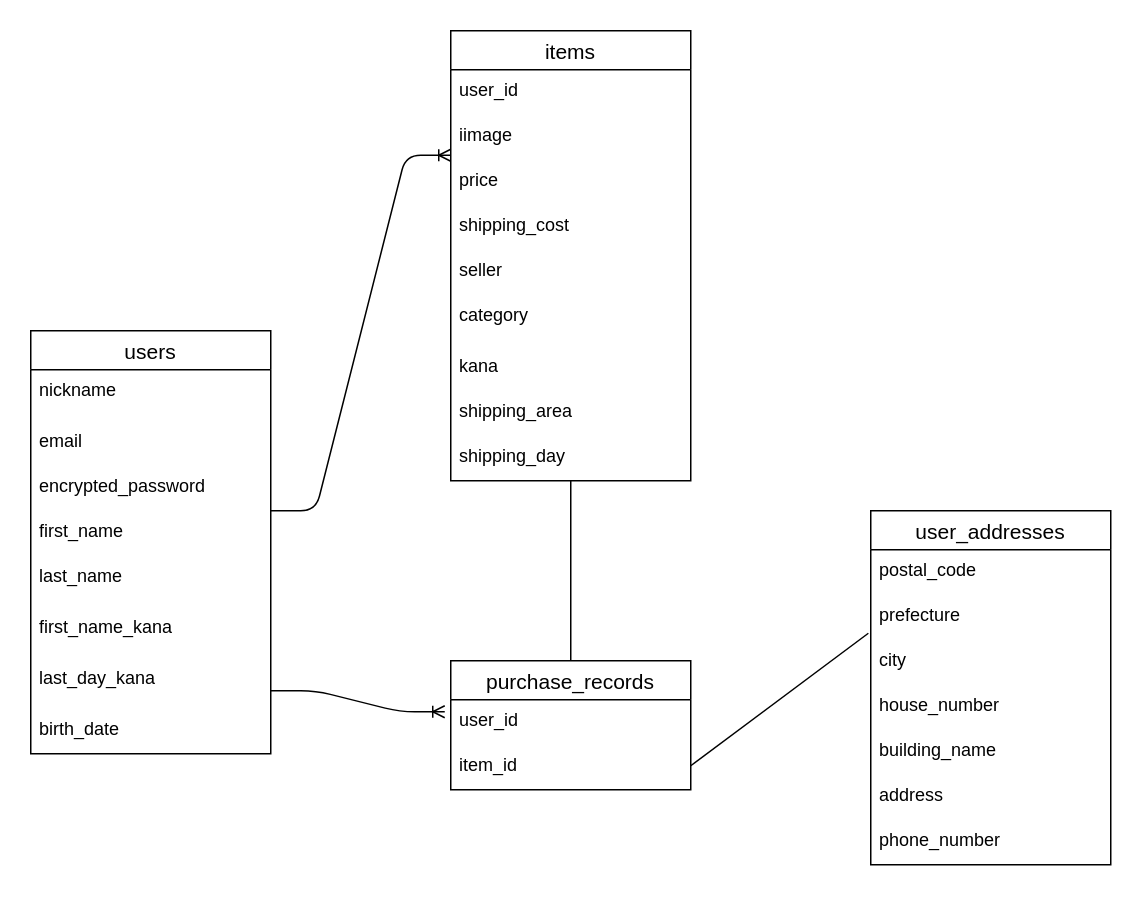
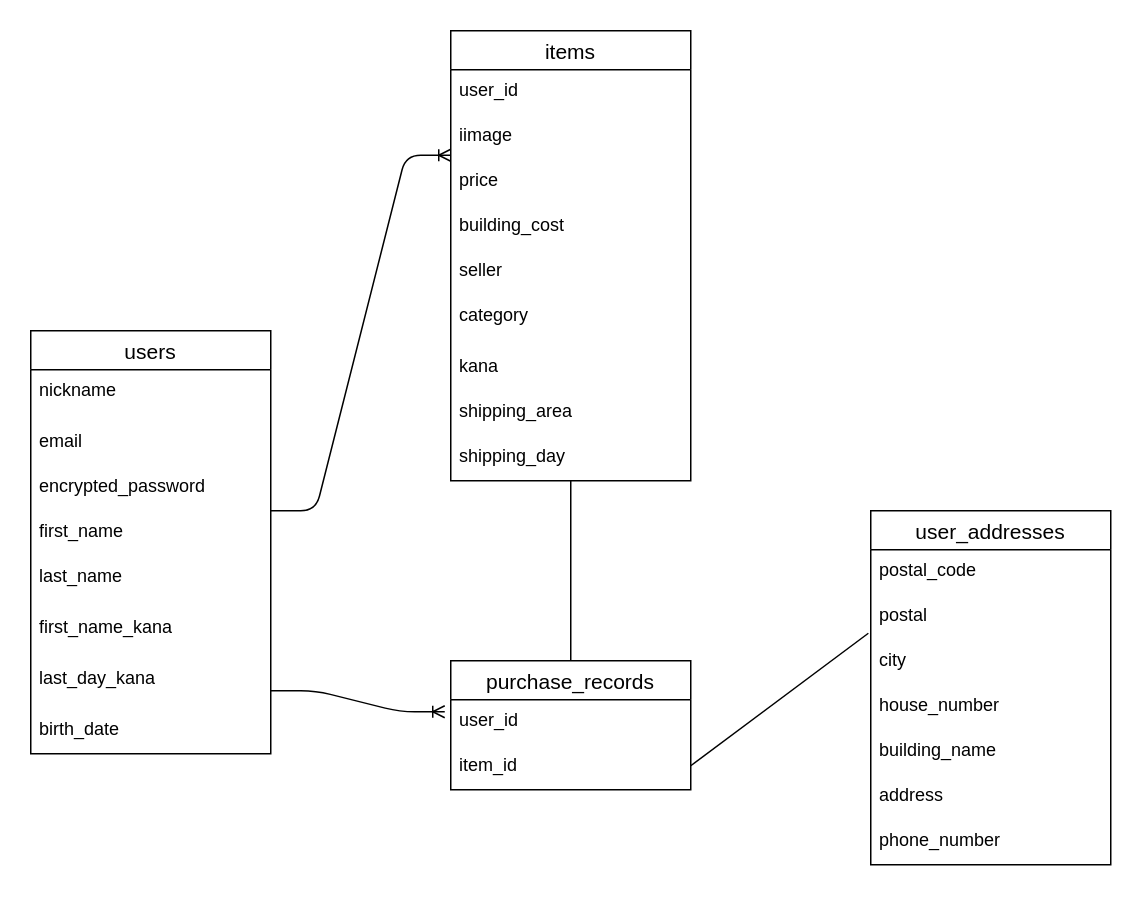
- <mxCell id="15" value="shipping_cost" style="text;strokeColor=none;fillColor=none;spacingLeft=4;spacingRight=4;overflow=hidden;rotatable=0;points=[[0,0.5],[1,0.5]];portConstraint=eastwest;fontSize=12;" vertex="1" parent="11"><mxGeometry y="116" width="160" height="30" as="geometry" /></mxCell>
+ <mxCell id="15" value="building_cost" style="text;strokeColor=none;fillColor=none;spacingLeft=4;spacingRight=4;overflow=hidden;rotatable=0;points=[[0,0.5],[1,0.5]];portConstraint=eastwest;fontSize=12;" vertex="1" parent="11"><mxGeometry y="116" width="160" height="30" as="geometry" /></mxCell>
- <mxCell id="26" value="prefecture" style="text;strokeColor=none;fillColor=none;spacingLeft=4;spacingRight=4;overflow=hidden;rotatable=0;points=[[0,0.5],[1,0.5]];portConstraint=eastwest;fontSize=12;" vertex="1" parent="24"><mxGeometry y="56" width="160" height="30" as="geometry" /></mxCell>
+ <mxCell id="26" value="postal" style="text;strokeColor=none;fillColor=none;spacingLeft=4;spacingRight=4;overflow=hidden;rotatable=0;points=[[0,0.5],[1,0.5]];portConstraint=eastwest;fontSize=12;" vertex="1" parent="24"><mxGeometry y="56" width="160" height="30" as="geometry" /></mxCell>
